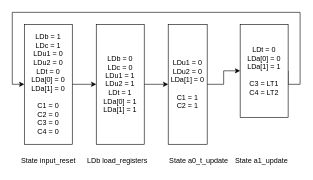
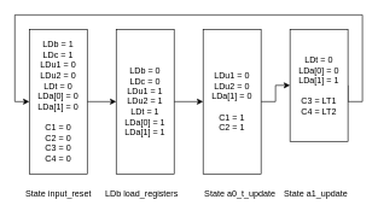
- <mxCell id="7" value="LDu1 = 0&lt;br&gt;LDu2 = 0&lt;br&gt;LDa[1] = 0&lt;br&gt;&lt;br&gt;C1 = 1&lt;br&gt;C2 = 1" style="rounded=0;whiteSpace=wrap;html=1;" parent="1" vertex="1"><mxGeometry x="280" y="40" width="65" height="200" as="geometry" /></mxCell>
+ <mxCell id="7" value="LDu1 = 0&lt;br&gt;LDu2 = 0&lt;br&gt;LDa[1] = 0&lt;br&gt;&lt;br&gt;C1 = 1&lt;br&gt;C2 = 1" style="rounded=0;whiteSpace=wrap;html=1;" parent="1" vertex="1"><mxGeometry x="280" y="40" width="80" height="200" as="geometry" /></mxCell>
